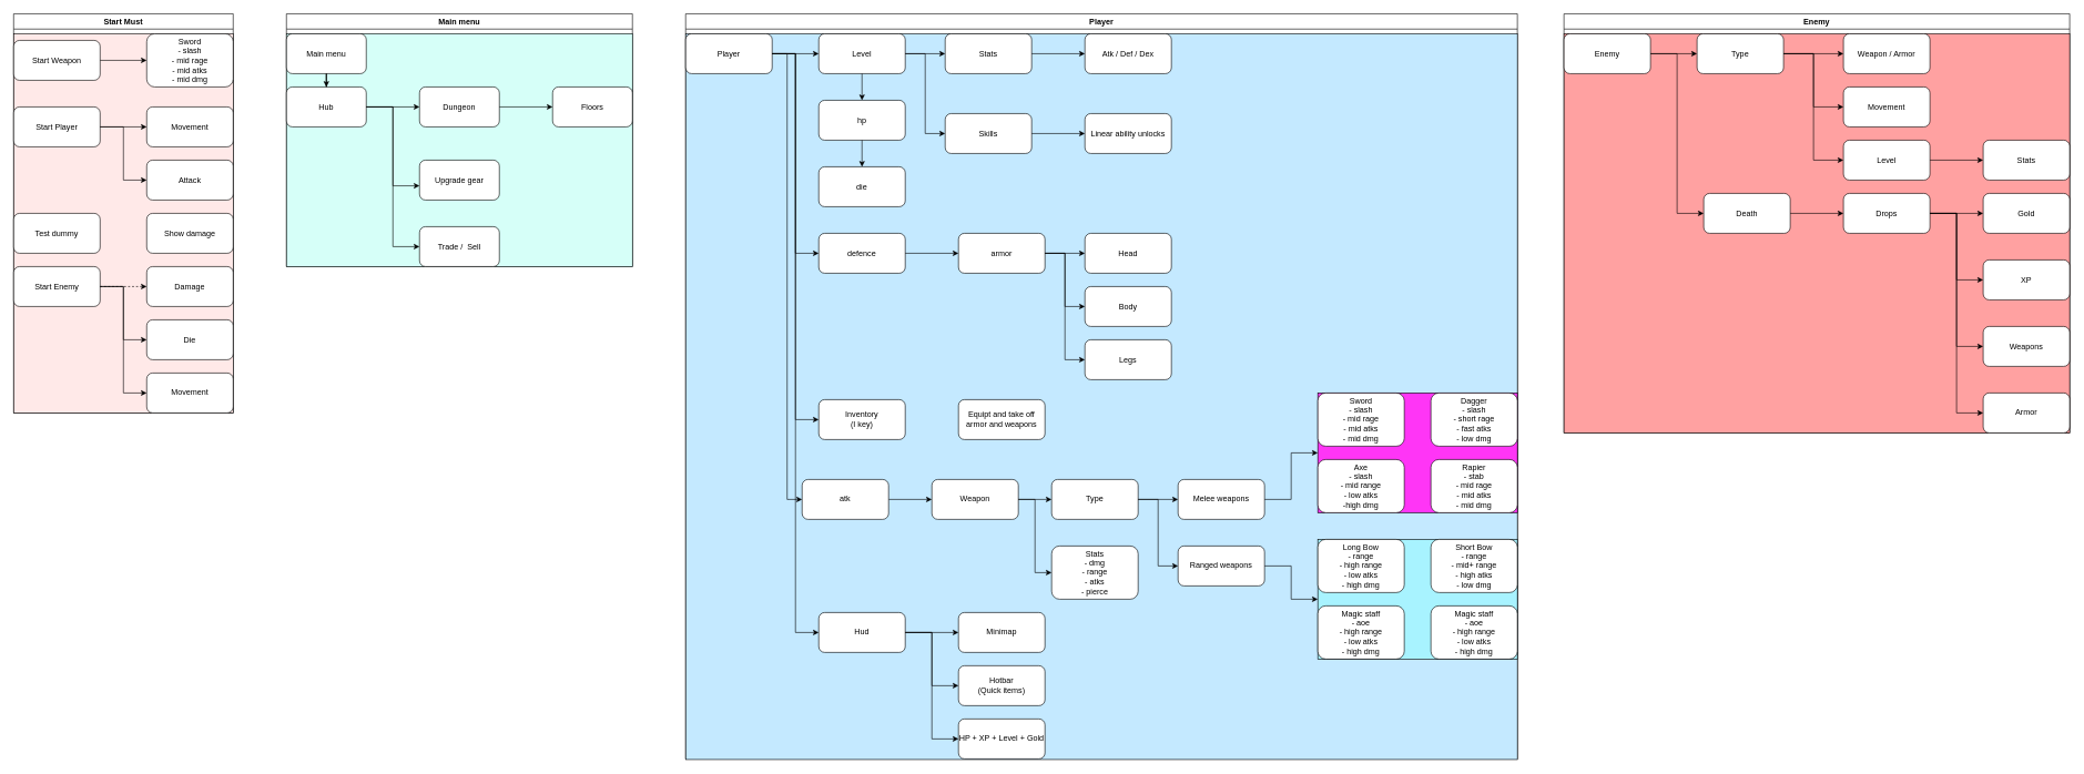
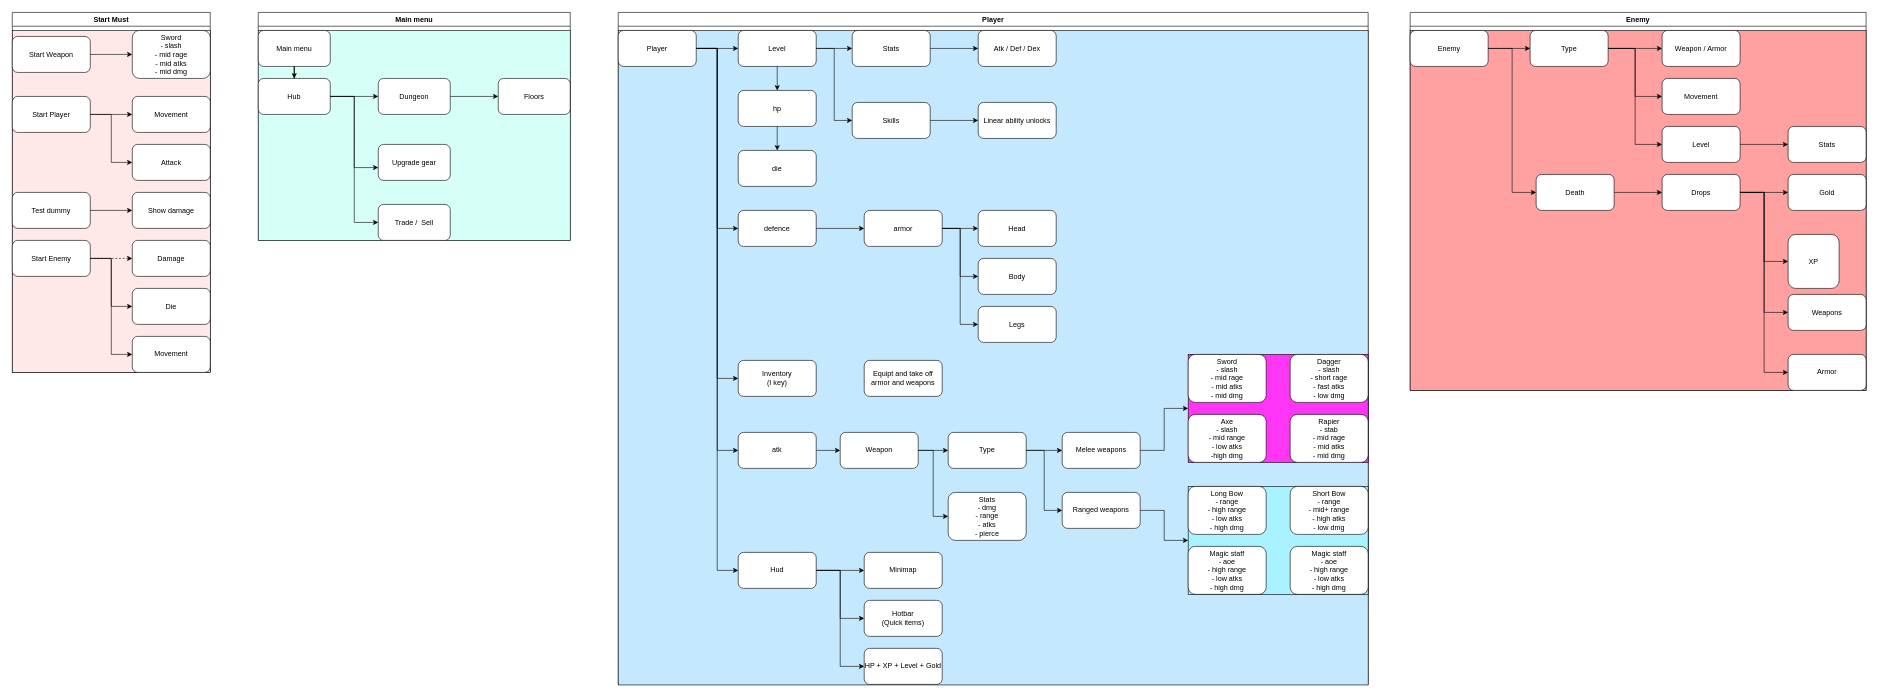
+ <mxCell id="15" value="" style="edgeStyle=orthogonalEdgeStyle;rounded=0;orthogonalLoop=1;jettySize=auto;html=1;" edge="1" parent="3" source="13" target="14"><mxGeometry relative="1" as="geometry" /></mxCell>
- <mxCell id="120" value="XP" style="rounded=1;whiteSpace=wrap;html=1;" parent="103" vertex="1"><mxGeometry x="630" y="340" width="130" height="60" as="geometry" /></mxCell>
+ <mxCell id="120" value="XP" style="rounded=1;whiteSpace=wrap;html=1;" parent="103" vertex="1"><mxGeometry x="630" y="340" width="85" height="90" as="geometry" /></mxCell>
- <mxCell id="56" value="atk" style="rounded=1;whiteSpace=wrap;html=1;" parent="37" vertex="1"><mxGeometry x="175" y="700" width="130" height="60" as="geometry" /></mxCell>
+ <mxCell id="56" value="atk" style="rounded=1;whiteSpace=wrap;html=1;" parent="37" vertex="1"><mxGeometry x="200" y="700" width="130" height="60" as="geometry" /></mxCell>
